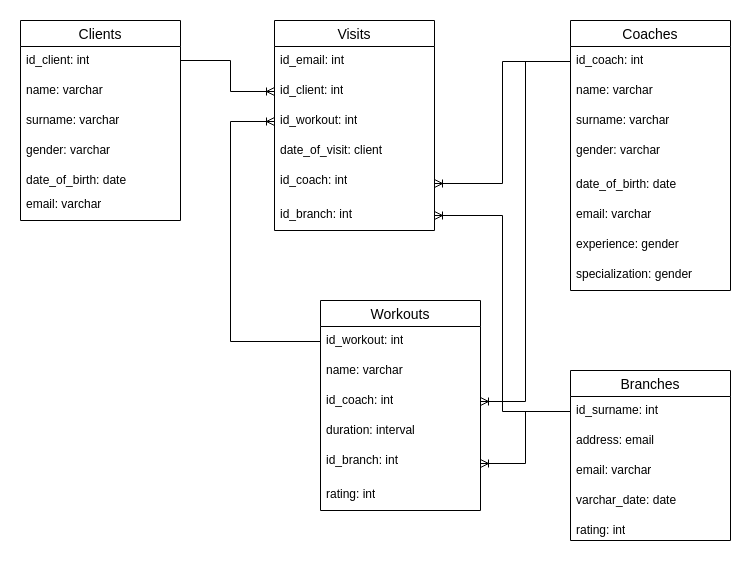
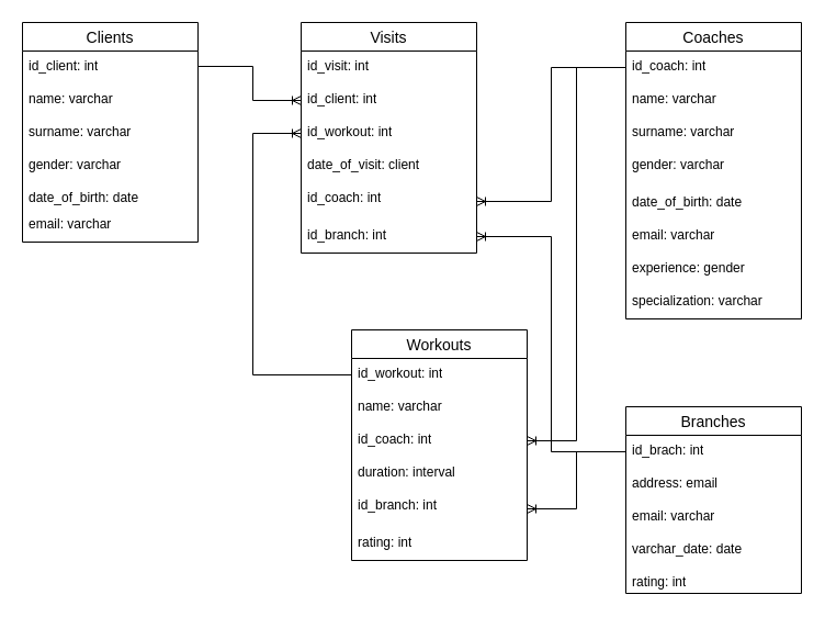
- <mxCell id="32" value="id_email: int" style="text;strokeColor=none;fillColor=none;spacingLeft=4;spacingRight=4;overflow=hidden;rotatable=0;points=[[0,0.5],[1,0.5]];portConstraint=eastwest;fontSize=12;whiteSpace=wrap;html=1;" parent="31" vertex="1"><mxGeometry y="26" width="160" height="30" as="geometry" /></mxCell>
+ <mxCell id="32" value="id_visit: int" style="text;strokeColor=none;fillColor=none;spacingLeft=4;spacingRight=4;overflow=hidden;rotatable=0;points=[[0,0.5],[1,0.5]];portConstraint=eastwest;fontSize=12;whiteSpace=wrap;html=1;" parent="31" vertex="1"><mxGeometry y="26" width="160" height="30" as="geometry" /></mxCell>
- <mxCell id="17" value="specialization: gender" style="text;strokeColor=none;fillColor=none;spacingLeft=4;spacingRight=4;overflow=hidden;rotatable=0;points=[[0,0.5],[1,0.5]];portConstraint=eastwest;fontSize=12;whiteSpace=wrap;html=1;" parent="9" vertex="1"><mxGeometry y="240" width="160" height="30" as="geometry" /></mxCell>
+ <mxCell id="17" value="specialization: varchar" style="text;strokeColor=none;fillColor=none;spacingLeft=4;spacingRight=4;overflow=hidden;rotatable=0;points=[[0,0.5],[1,0.5]];portConstraint=eastwest;fontSize=12;whiteSpace=wrap;html=1;" parent="9" vertex="1"><mxGeometry y="240" width="160" height="30" as="geometry" /></mxCell>
- <mxCell id="19" value="id_surname: int" style="text;strokeColor=none;fillColor=none;spacingLeft=4;spacingRight=4;overflow=hidden;rotatable=0;points=[[0,0.5],[1,0.5]];portConstraint=eastwest;fontSize=12;whiteSpace=wrap;html=1;" parent="18" vertex="1"><mxGeometry y="26" width="160" height="30" as="geometry" /></mxCell>
+ <mxCell id="19" value="id_brach: int" style="text;strokeColor=none;fillColor=none;spacingLeft=4;spacingRight=4;overflow=hidden;rotatable=0;points=[[0,0.5],[1,0.5]];portConstraint=eastwest;fontSize=12;whiteSpace=wrap;html=1;" parent="18" vertex="1"><mxGeometry y="26" width="160" height="30" as="geometry" /></mxCell>
